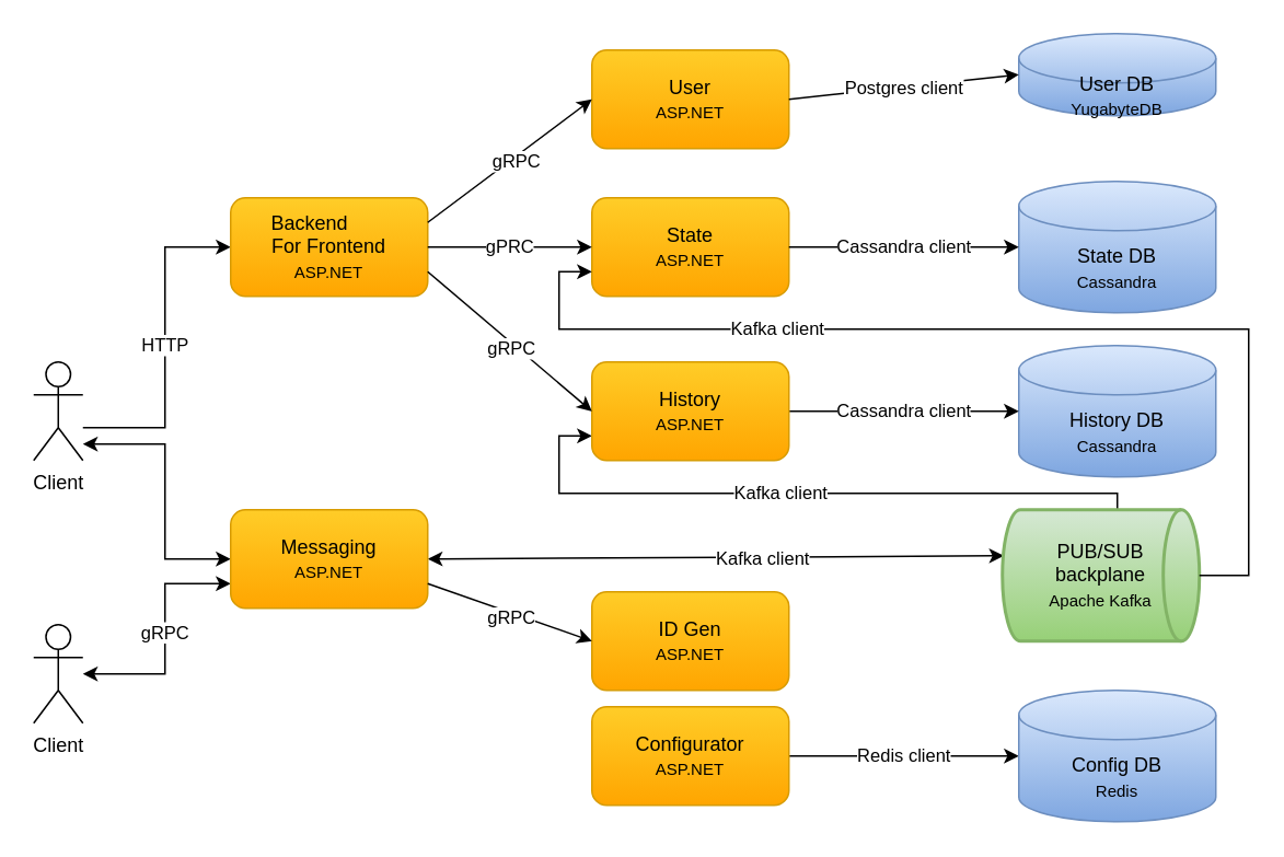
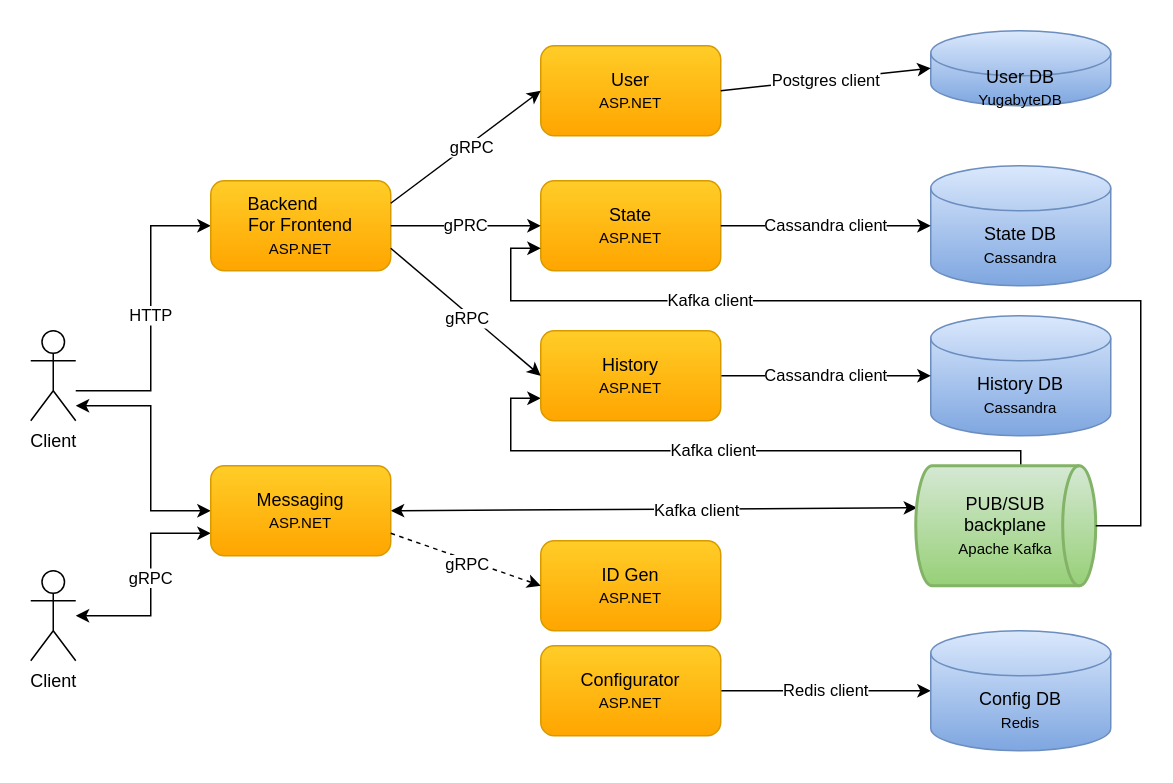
- <mxCell id="18" value="gRPC" style="endArrow=classic;html=1;exitX=1;exitY=0.75;exitDx=0;exitDy=0;entryX=0;entryY=0.5;entryDx=0;entryDy=0;" parent="1" source="8" target="17" edge="1"><mxGeometry x="0.044" y="-3" width="50" height="50" relative="1" as="geometry"><mxPoint x="510" y="265" as="sourcePoint" /><mxPoint x="270" y="455" as="targetPoint" /><mxPoint as="offset" /></mxGeometry></mxCell>
+ <mxCell id="18" value="gRPC" style="endArrow=classic;html=1;exitX=1;exitY=0.75;exitDx=0;exitDy=0;entryX=0;entryY=0.5;entryDx=0;entryDy=0;dashed=1;" parent="1" source="8" target="17" edge="1"><mxGeometry x="0.044" y="-3" width="50" height="50" relative="1" as="geometry"><mxPoint x="510" y="265" as="sourcePoint" /><mxPoint x="270" y="455" as="targetPoint" /><mxPoint as="offset" /></mxGeometry></mxCell>
